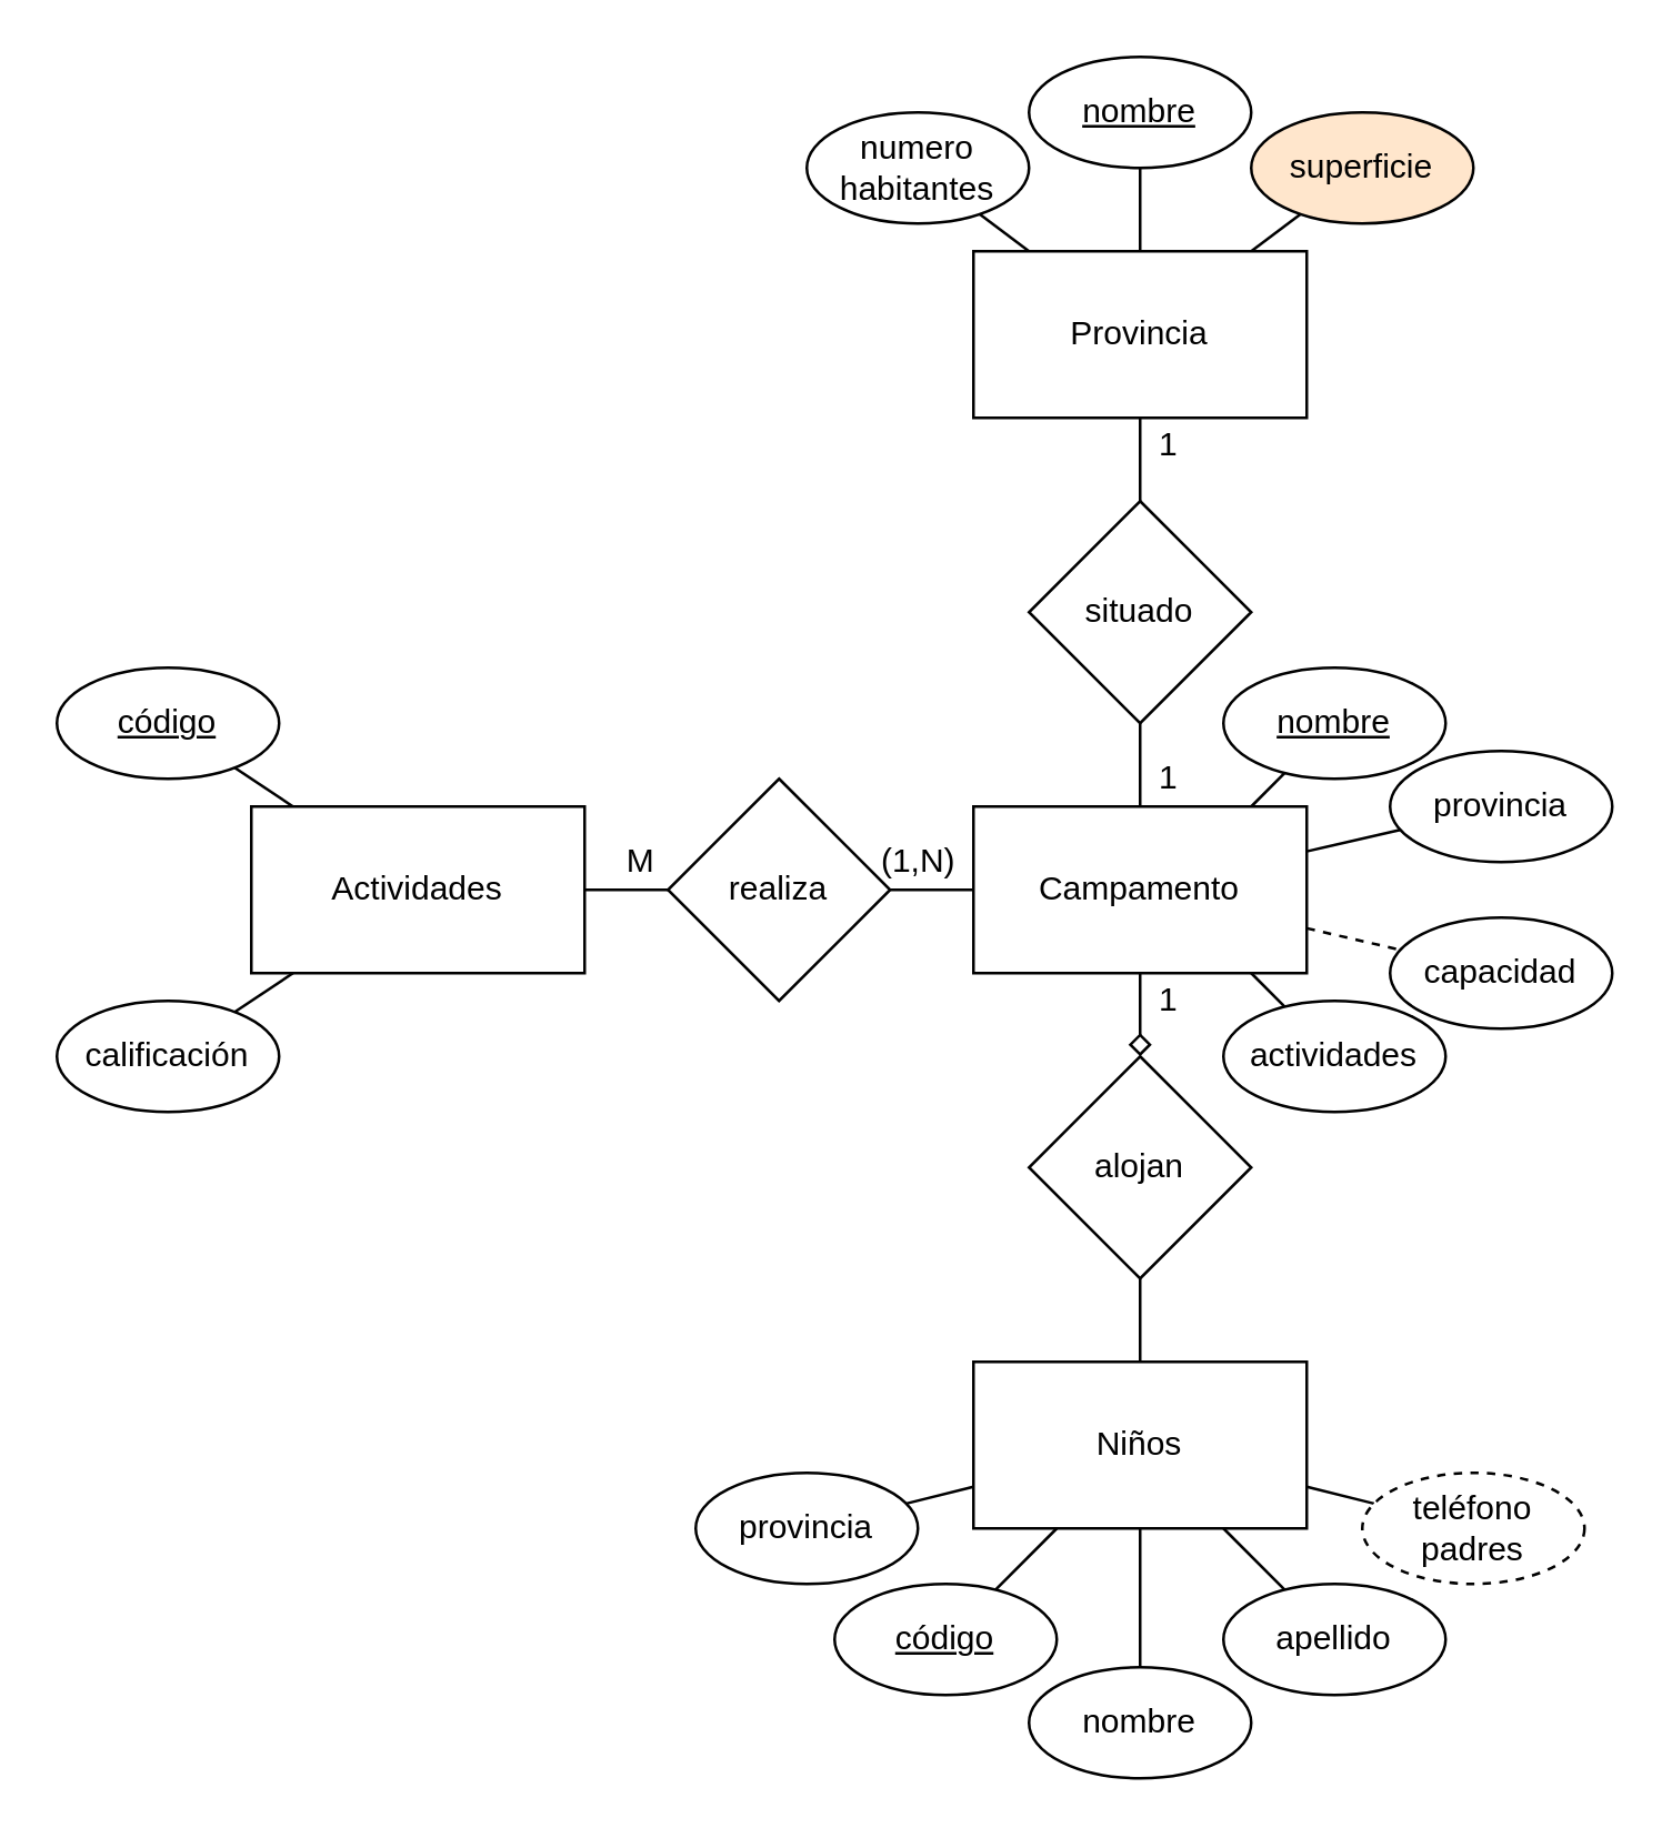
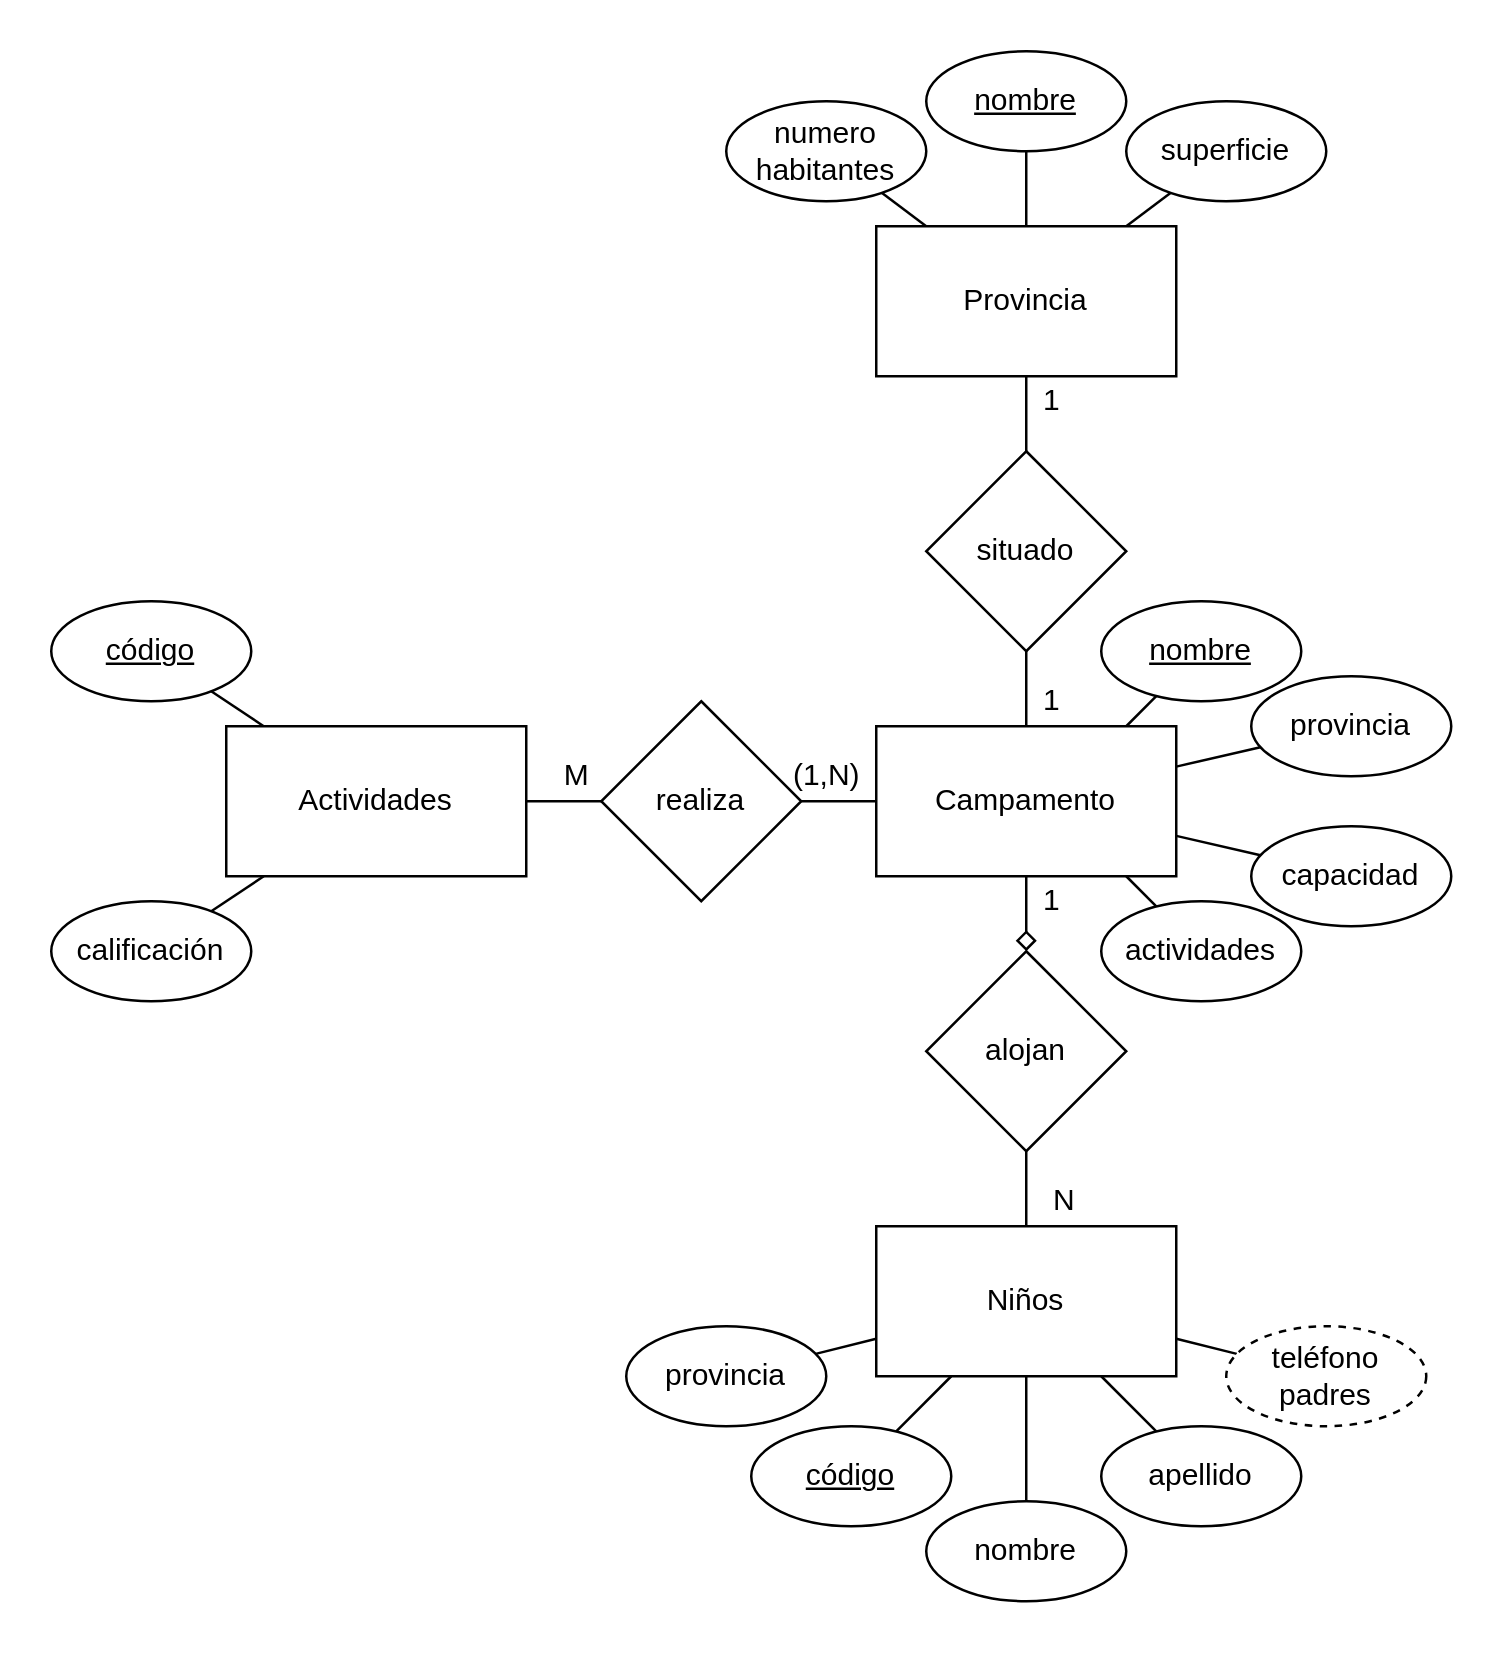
- <mxCell id="36" value="superficie" style="ellipse;whiteSpace=wrap;html=1;fillColor=#ffe6cc;" vertex="1" parent="1"><mxGeometry x="450" y="40" width="80" height="40" as="geometry" /></mxCell>
+ <mxCell id="36" value="superficie" style="ellipse;whiteSpace=wrap;html=1;" vertex="1" parent="1"><mxGeometry x="450" y="40" width="80" height="40" as="geometry" /></mxCell>
- <mxCell id="13" style="edgeStyle=none;rounded=0;orthogonalLoop=1;jettySize=auto;html=1;endArrow=none;endFill=0;dashed=1;" edge="1" parent="1" source="14" target="41"><mxGeometry relative="1" as="geometry" /></mxCell>
+ <mxCell id="13" style="edgeStyle=none;rounded=0;orthogonalLoop=1;jettySize=auto;html=1;endArrow=none;endFill=0;" edge="1" parent="1" source="14" target="41"><mxGeometry relative="1" as="geometry" /></mxCell>
+ <mxCell id="30" value="N" style="text;html=1;align=center;verticalAlign=middle;resizable=0;points=[];autosize=1;" vertex="1" parent="1"><mxGeometry x="415" y="470" width="20" height="20" as="geometry" /></mxCell>
